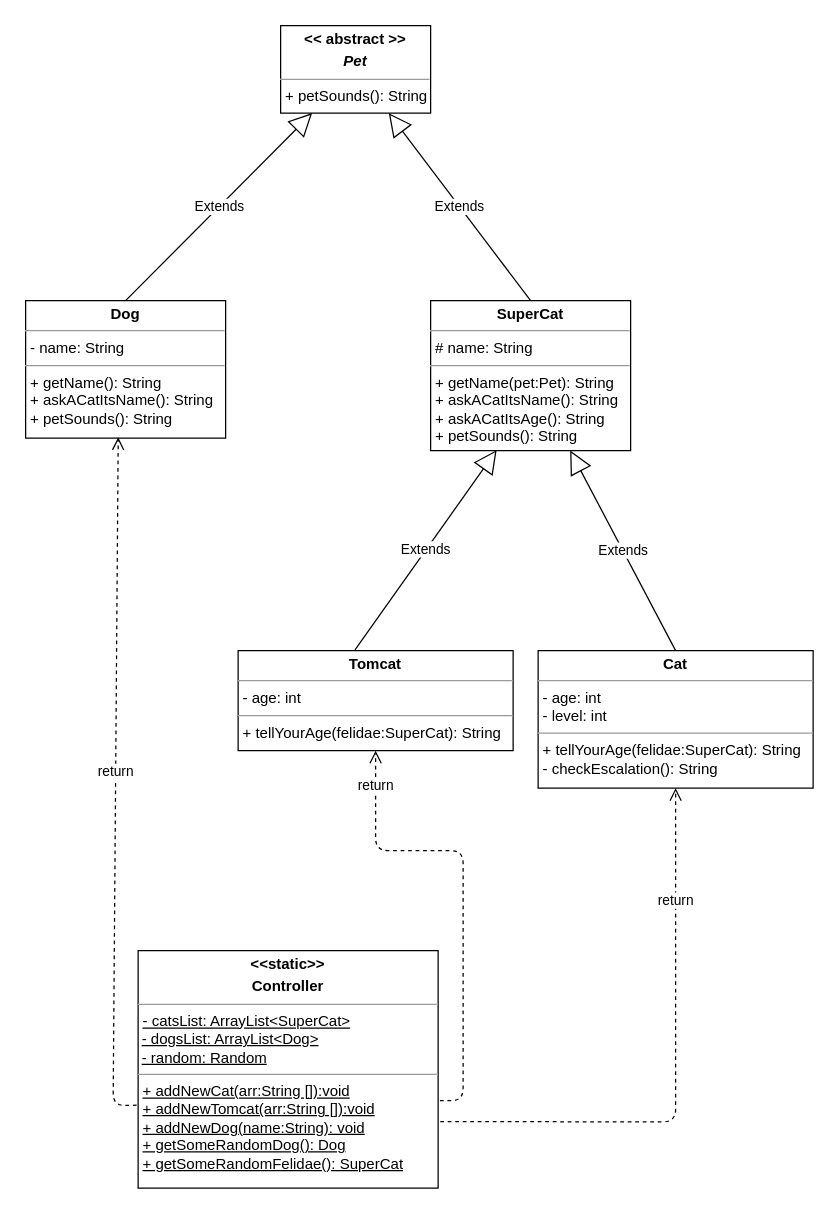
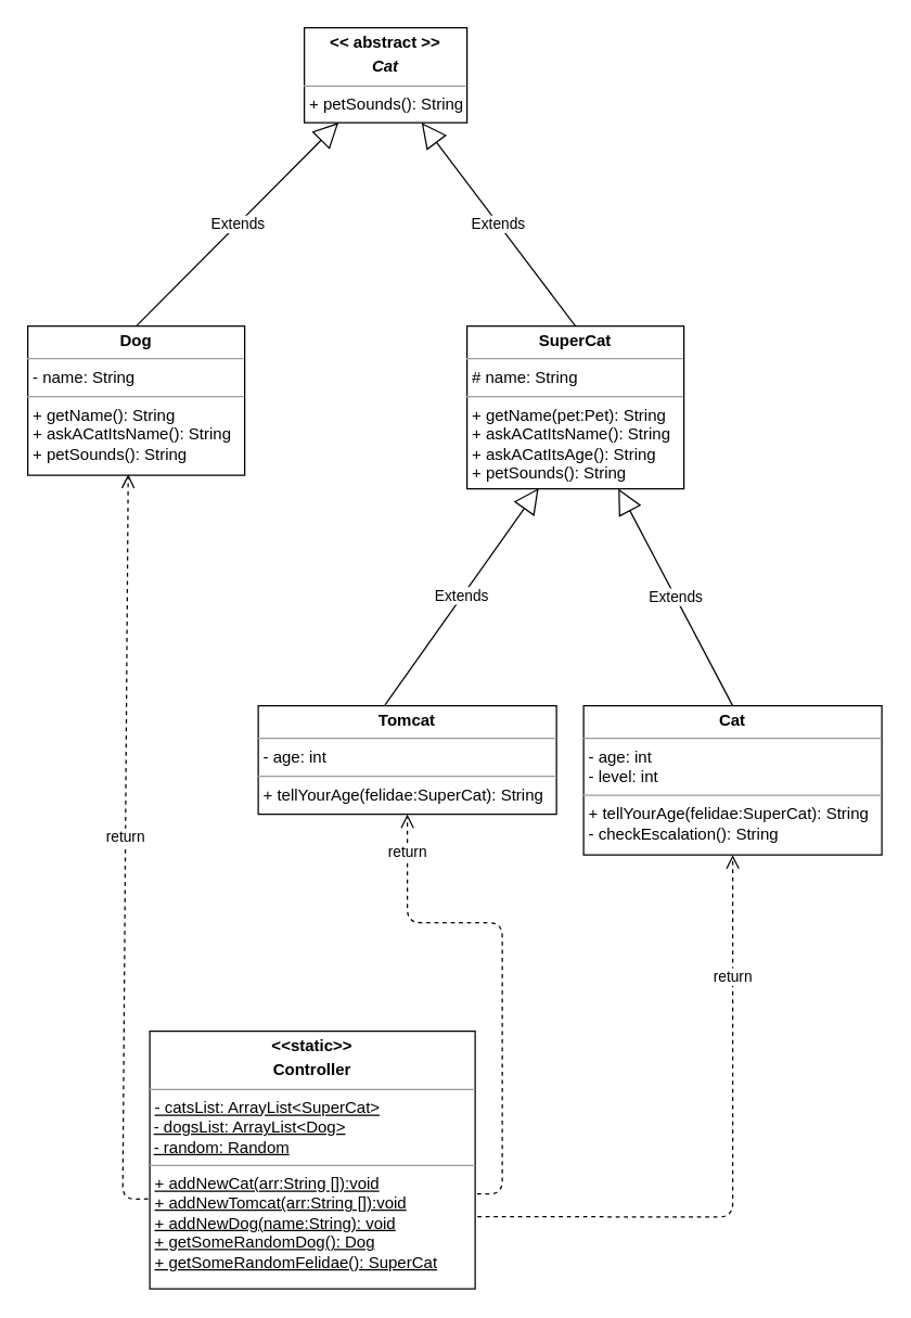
- <mxCell id="5" value="&lt;p style=&quot;margin: 0px ; margin-top: 4px ; text-align: center&quot;&gt;&lt;b&gt;&amp;lt;&amp;lt; abstract &amp;gt;&amp;gt;&lt;/b&gt;&lt;/p&gt;&lt;p style=&quot;margin: 0px ; margin-top: 4px ; text-align: center&quot;&gt;&lt;b&gt;&lt;i&gt;Pet&lt;/i&gt;&lt;/b&gt;&lt;/p&gt;&lt;hr size=&quot;1&quot;&gt;&lt;p style=&quot;margin: 0px ; margin-left: 4px&quot;&gt;&lt;span&gt;+ petSounds(): String&lt;/span&gt;&lt;br&gt;&lt;/p&gt;" style="verticalAlign=top;align=left;overflow=fill;fontSize=12;fontFamily=Helvetica;html=1;" parent="1" vertex="1"><mxGeometry x="224" y="20" width="120" height="70" as="geometry" /></mxCell>
+ <mxCell id="5" value="&lt;p style=&quot;margin: 0px ; margin-top: 4px ; text-align: center&quot;&gt;&lt;b&gt;&amp;lt;&amp;lt; abstract &amp;gt;&amp;gt;&lt;/b&gt;&lt;/p&gt;&lt;p style=&quot;margin: 0px ; margin-top: 4px ; text-align: center&quot;&gt;&lt;b&gt;&lt;i&gt;Cat&lt;/i&gt;&lt;/b&gt;&lt;/p&gt;&lt;hr size=&quot;1&quot;&gt;&lt;p style=&quot;margin: 0px ; margin-left: 4px&quot;&gt;&lt;span&gt;+ petSounds(): String&lt;/span&gt;&lt;br&gt;&lt;/p&gt;" style="verticalAlign=top;align=left;overflow=fill;fontSize=12;fontFamily=Helvetica;html=1;" parent="1" vertex="1"><mxGeometry x="224" y="20" width="120" height="70" as="geometry" /></mxCell>
